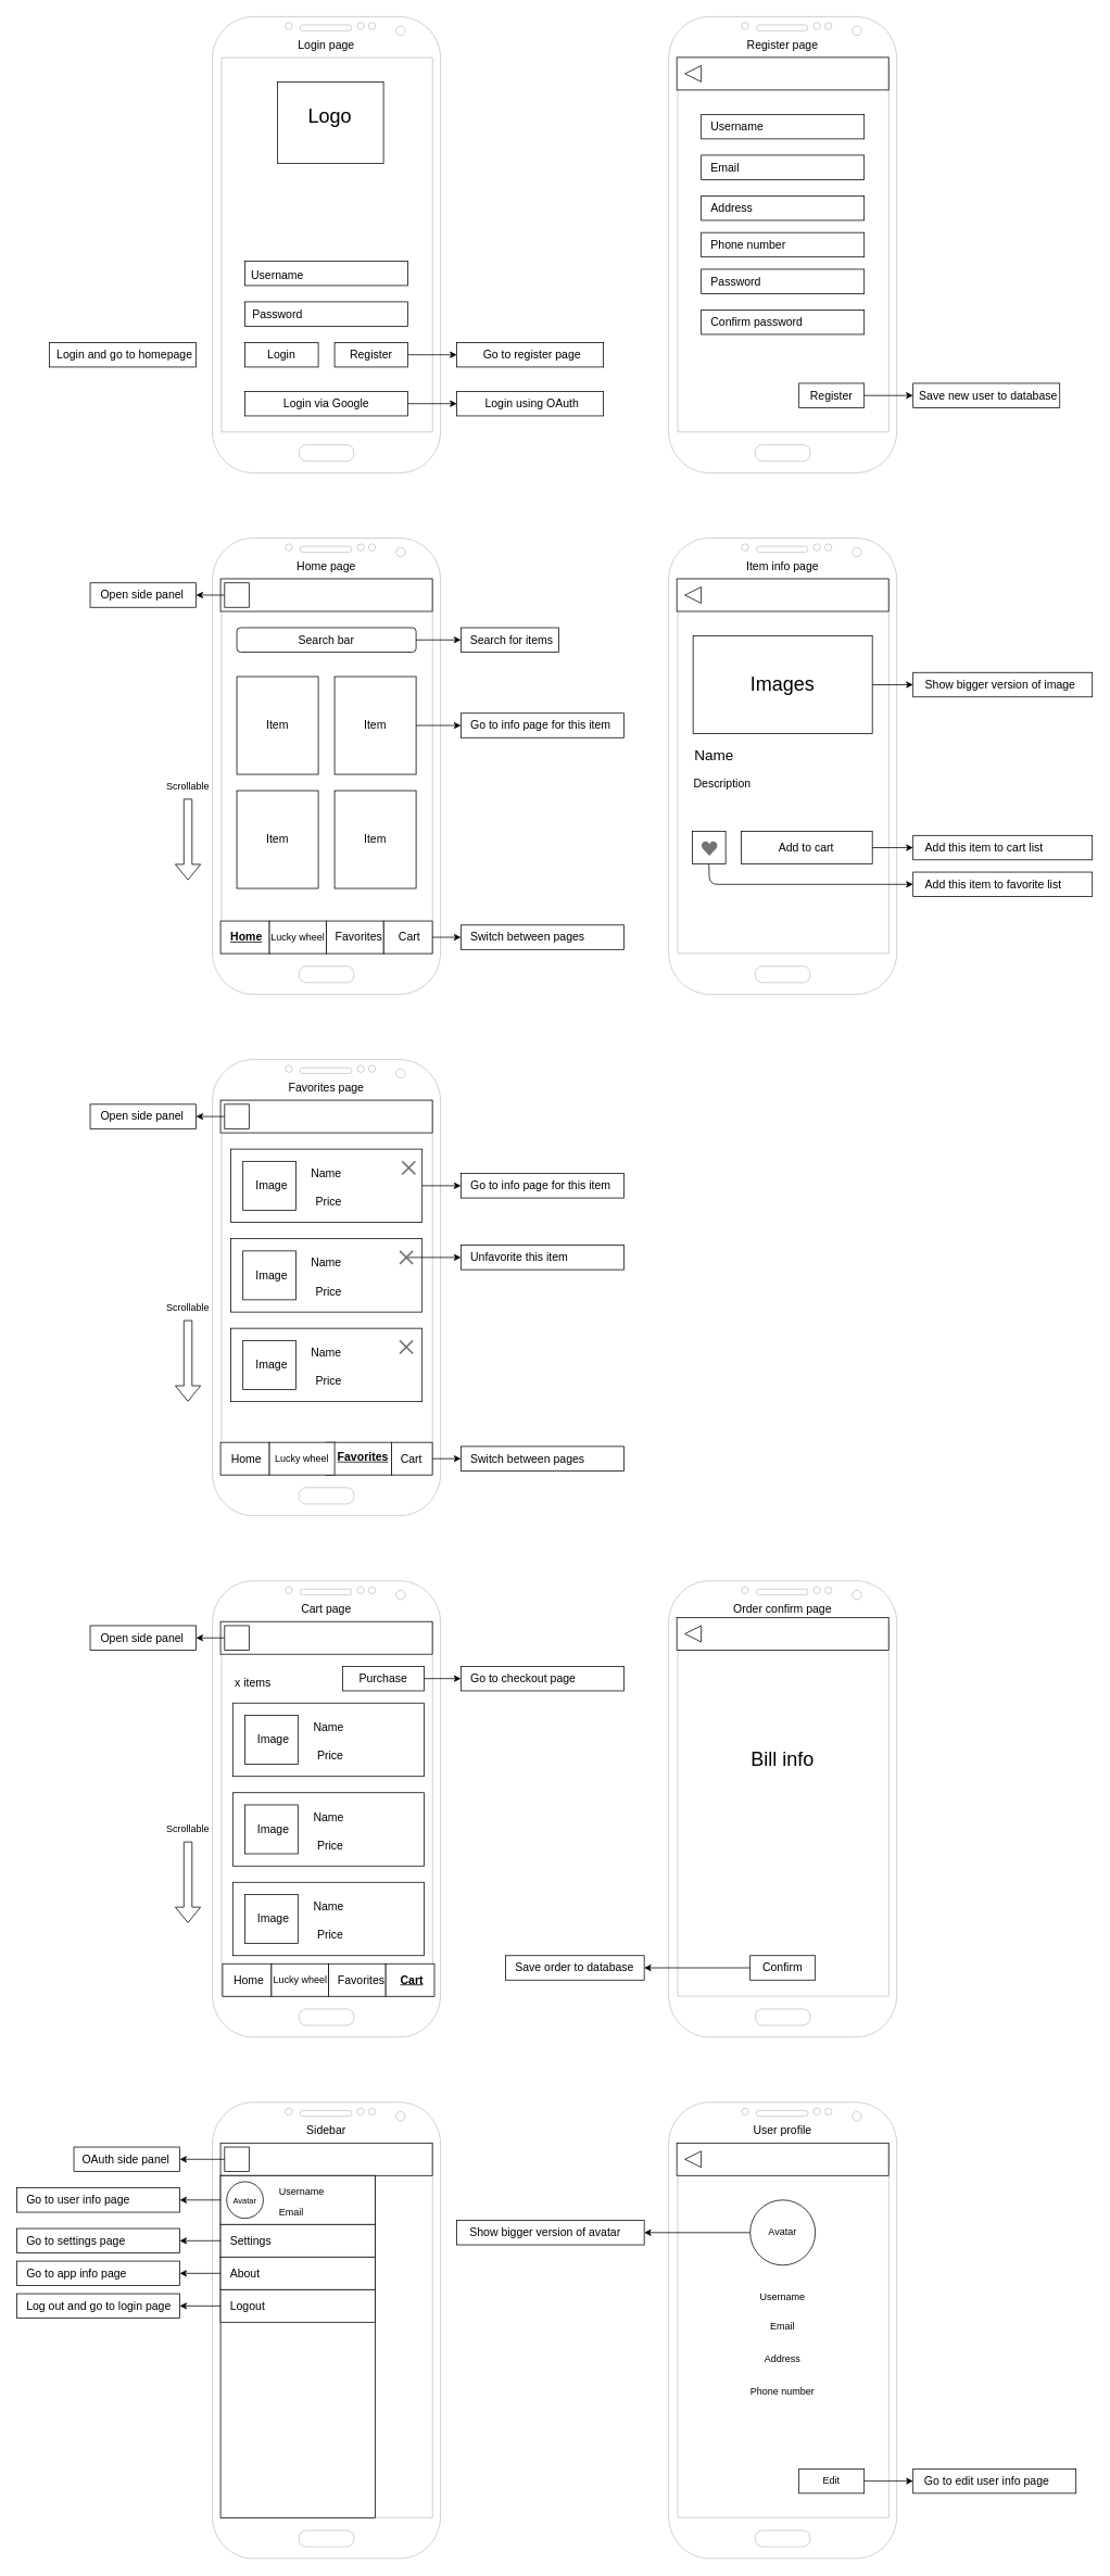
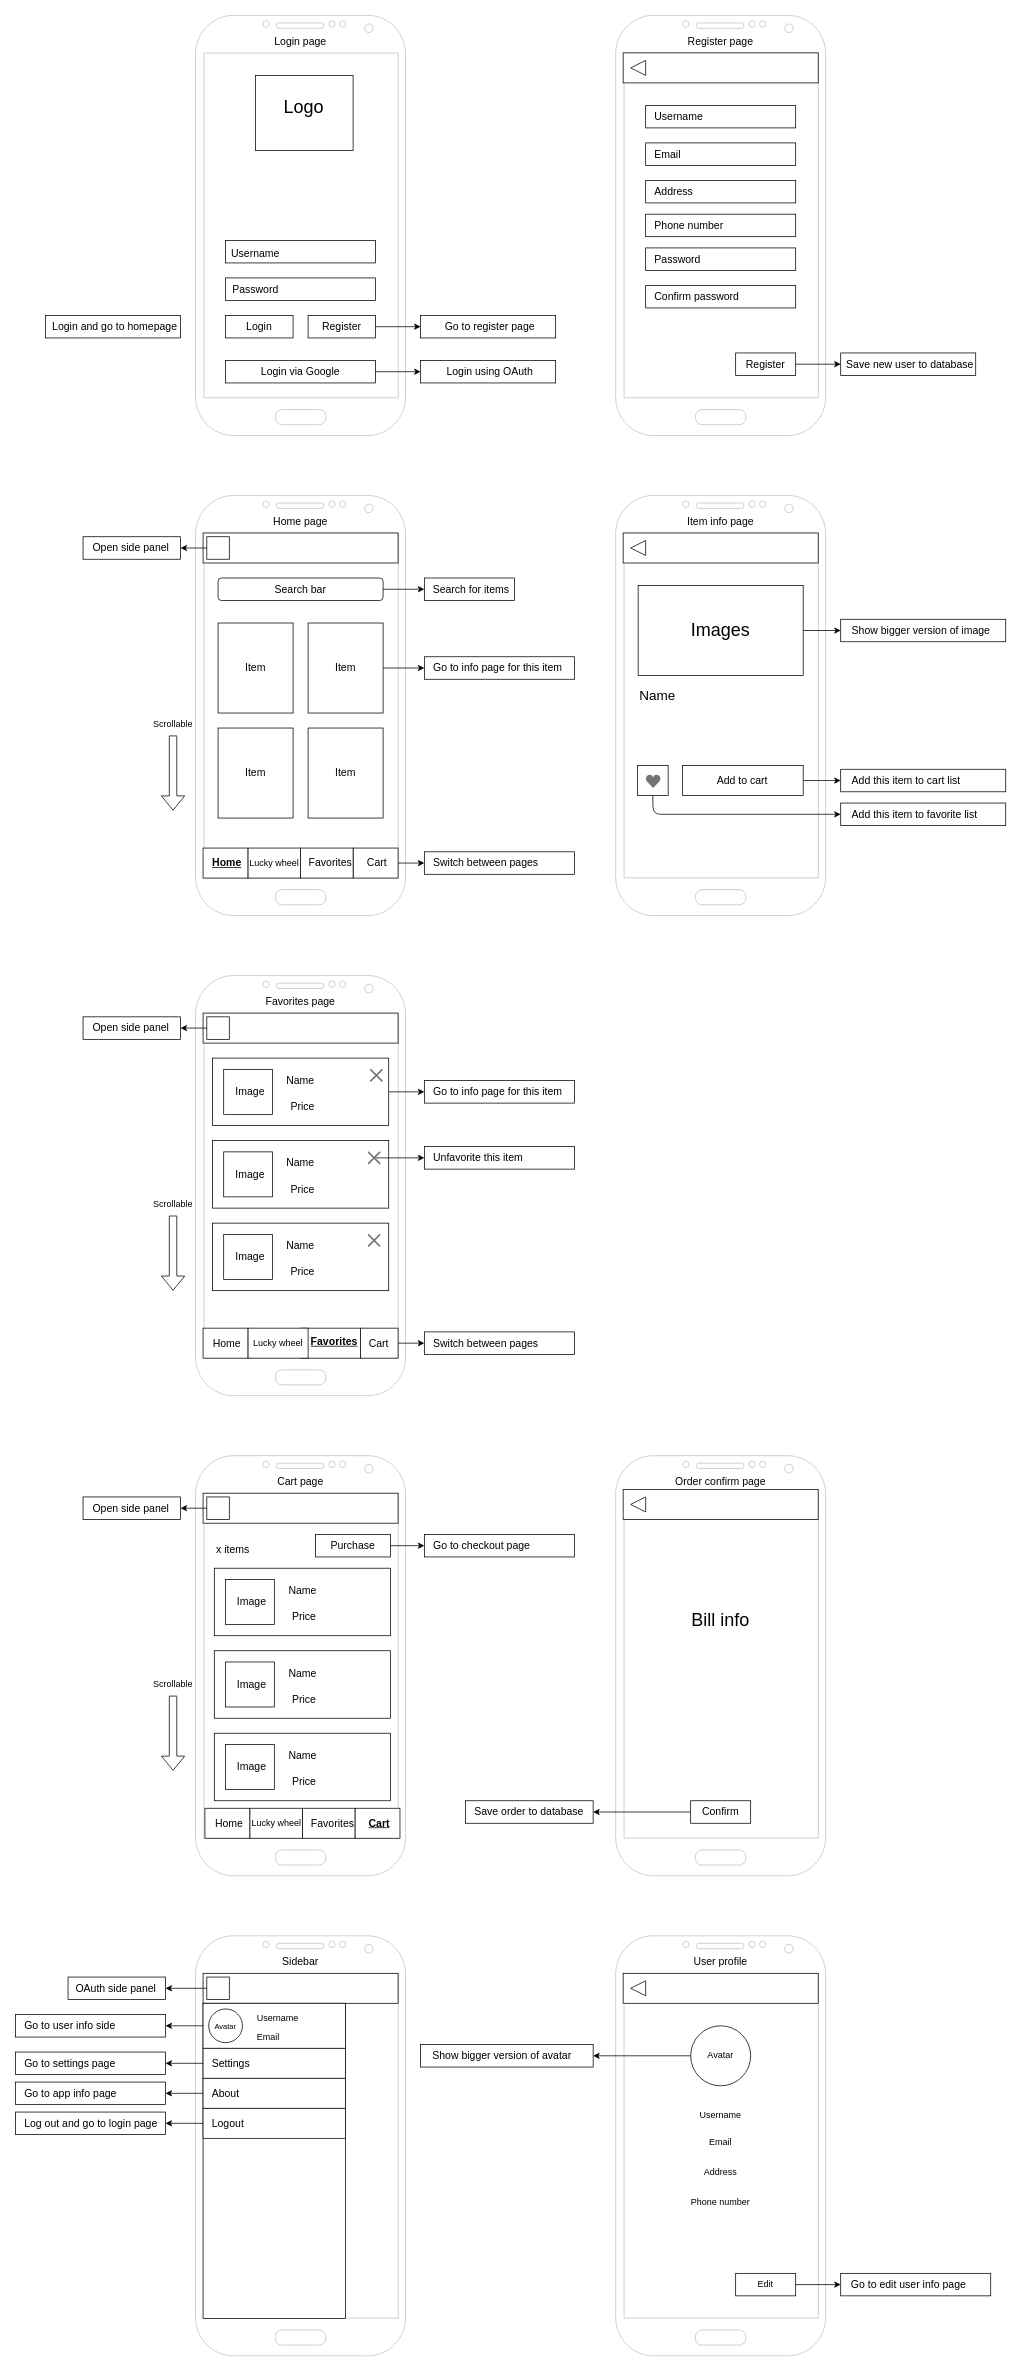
- <mxCell id="181" value="&lt;div style=&quot;&quot;&gt;&lt;span style=&quot;font-size: 14px; background-color: initial;&quot;&gt;Description&lt;/span&gt;&lt;/div&gt;" style="text;html=1;strokeColor=none;fillColor=none;align=left;verticalAlign=middle;whiteSpace=wrap;rounded=0;fontSize=18;" parent="176" vertex="1"><mxGeometry x="29" y="290" width="221" height="20" as="geometry" /></mxCell>
- <mxCell id="144" value="Go to user info page" style="text;html=1;strokeColor=none;fillColor=none;align=left;verticalAlign=middle;whiteSpace=wrap;rounded=0;fontSize=14;" parent="143" vertex="1"><mxGeometry x="10" width="180" height="30" as="geometry" /></mxCell>
+ <mxCell id="144" value="Go to user info side" style="text;html=1;strokeColor=none;fillColor=none;align=left;verticalAlign=middle;whiteSpace=wrap;rounded=0;fontSize=14;" parent="143" vertex="1"><mxGeometry x="10" width="180" height="30" as="geometry" /></mxCell>
